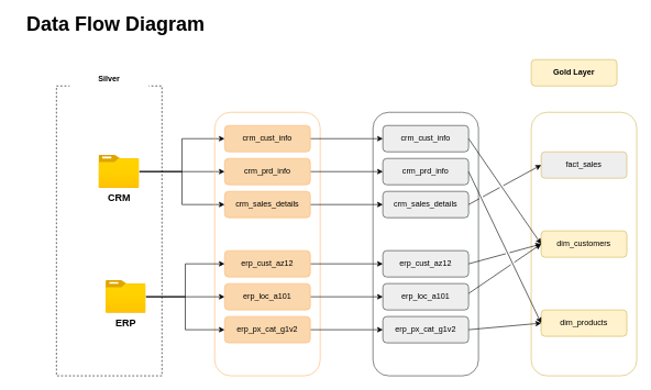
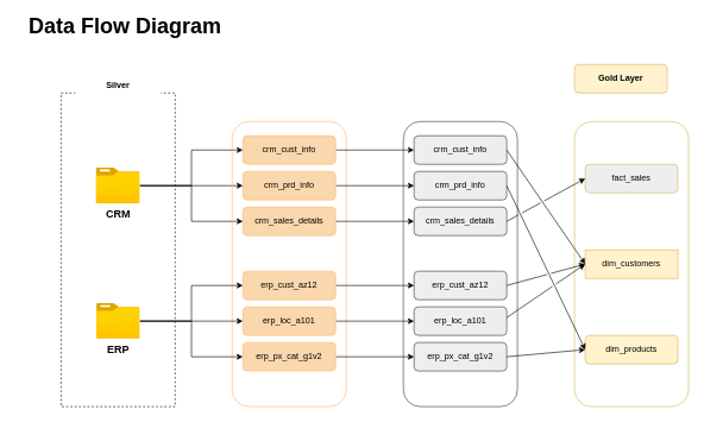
- <mxCell id="7" value="&lt;b&gt;&lt;font style=&quot;font-size: 15px;&quot;&gt;CRM&lt;/font&gt;&lt;/b&gt;" style="image;aspect=fixed;html=1;points=[];align=center;fontSize=12;image=img/lib/azure2/general/Folder_Blank.svg;" parent="1" vertex="1"><mxGeometry x="149.19" y="235" width="61.61" height="50" as="geometry" /></mxCell>
+ <mxCell id="7" value="&lt;b&gt;&lt;font style=&quot;font-size: 15px;&quot;&gt;CRM&lt;/font&gt;&lt;/b&gt;" style="image;aspect=fixed;html=1;points=[];align=center;fontSize=12;image=img/lib/azure2/general/Folder_Blank.svg;" parent="1" vertex="1"><mxGeometry x="134.19" y="235" width="61.61" height="50" as="geometry" /></mxCell>
- <mxCell id="36" value="&lt;span style=&quot;font-weight: normal;&quot;&gt;dim_customers&lt;/span&gt;" style="rounded=1;whiteSpace=wrap;html=1;fillColor=#fff2cc;strokeColor=#d6b656;fontStyle=1;" parent="1" vertex="1"><mxGeometry x="820" y="350" width="130" height="40" as="geometry" /></mxCell>
+ <mxCell id="36" value="&lt;span style=&quot;font-weight: normal;&quot;&gt;dim_customers&lt;/span&gt;" style="whiteSpace=wrap;html=1;fillColor=#fff2cc;strokeColor=#d6b656;fontStyle=1;rounded=0;" parent="1" vertex="1"><mxGeometry x="820" y="350" width="130" height="40" as="geometry" /></mxCell>
- <mxCell id="18" value="&lt;b&gt;&lt;font style=&quot;font-size: 15px;&quot;&gt;ERP&lt;/font&gt;&lt;/b&gt;" style="image;aspect=fixed;html=1;points=[];align=center;fontSize=12;image=img/lib/azure2/general/Folder_Blank.svg;" parent="1" vertex="1"><mxGeometry x="159.99" y="425.32" width="60.81" height="49.35" as="geometry" /></mxCell>
+ <mxCell id="18" value="&lt;b&gt;&lt;font style=&quot;font-size: 15px;&quot;&gt;ERP&lt;/font&gt;&lt;/b&gt;" style="image;aspect=fixed;html=1;points=[];align=center;fontSize=12;image=img/lib/azure2/general/Folder_Blank.svg;" parent="1" vertex="1"><mxGeometry x="134.99" y="425.32" width="60.81" height="49.35" as="geometry" /></mxCell>
